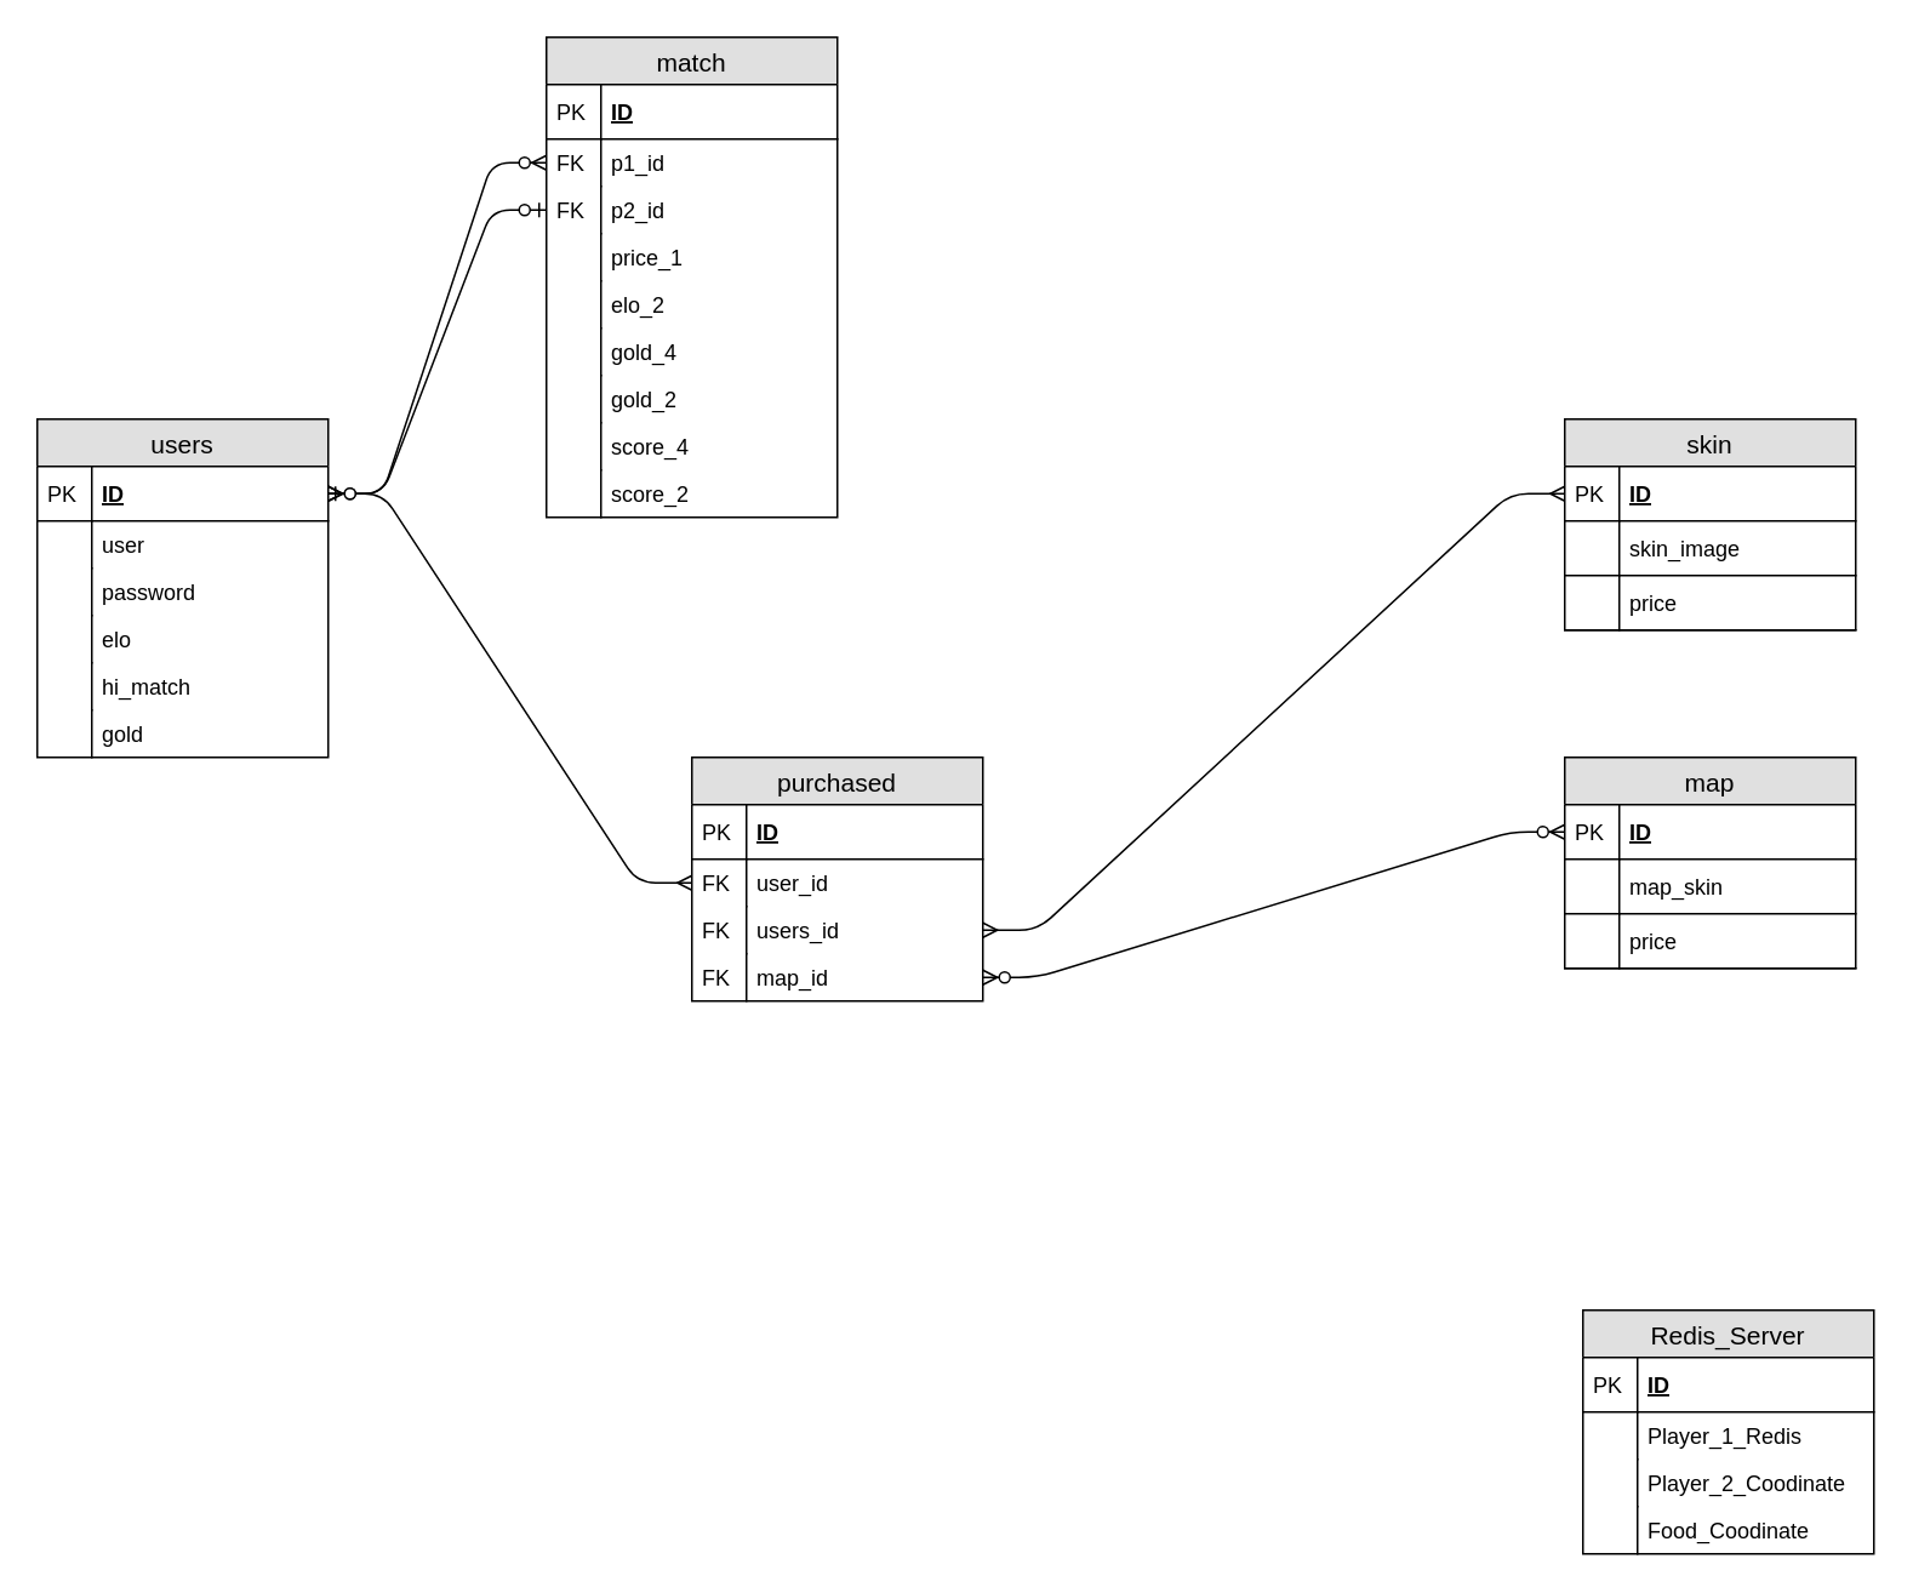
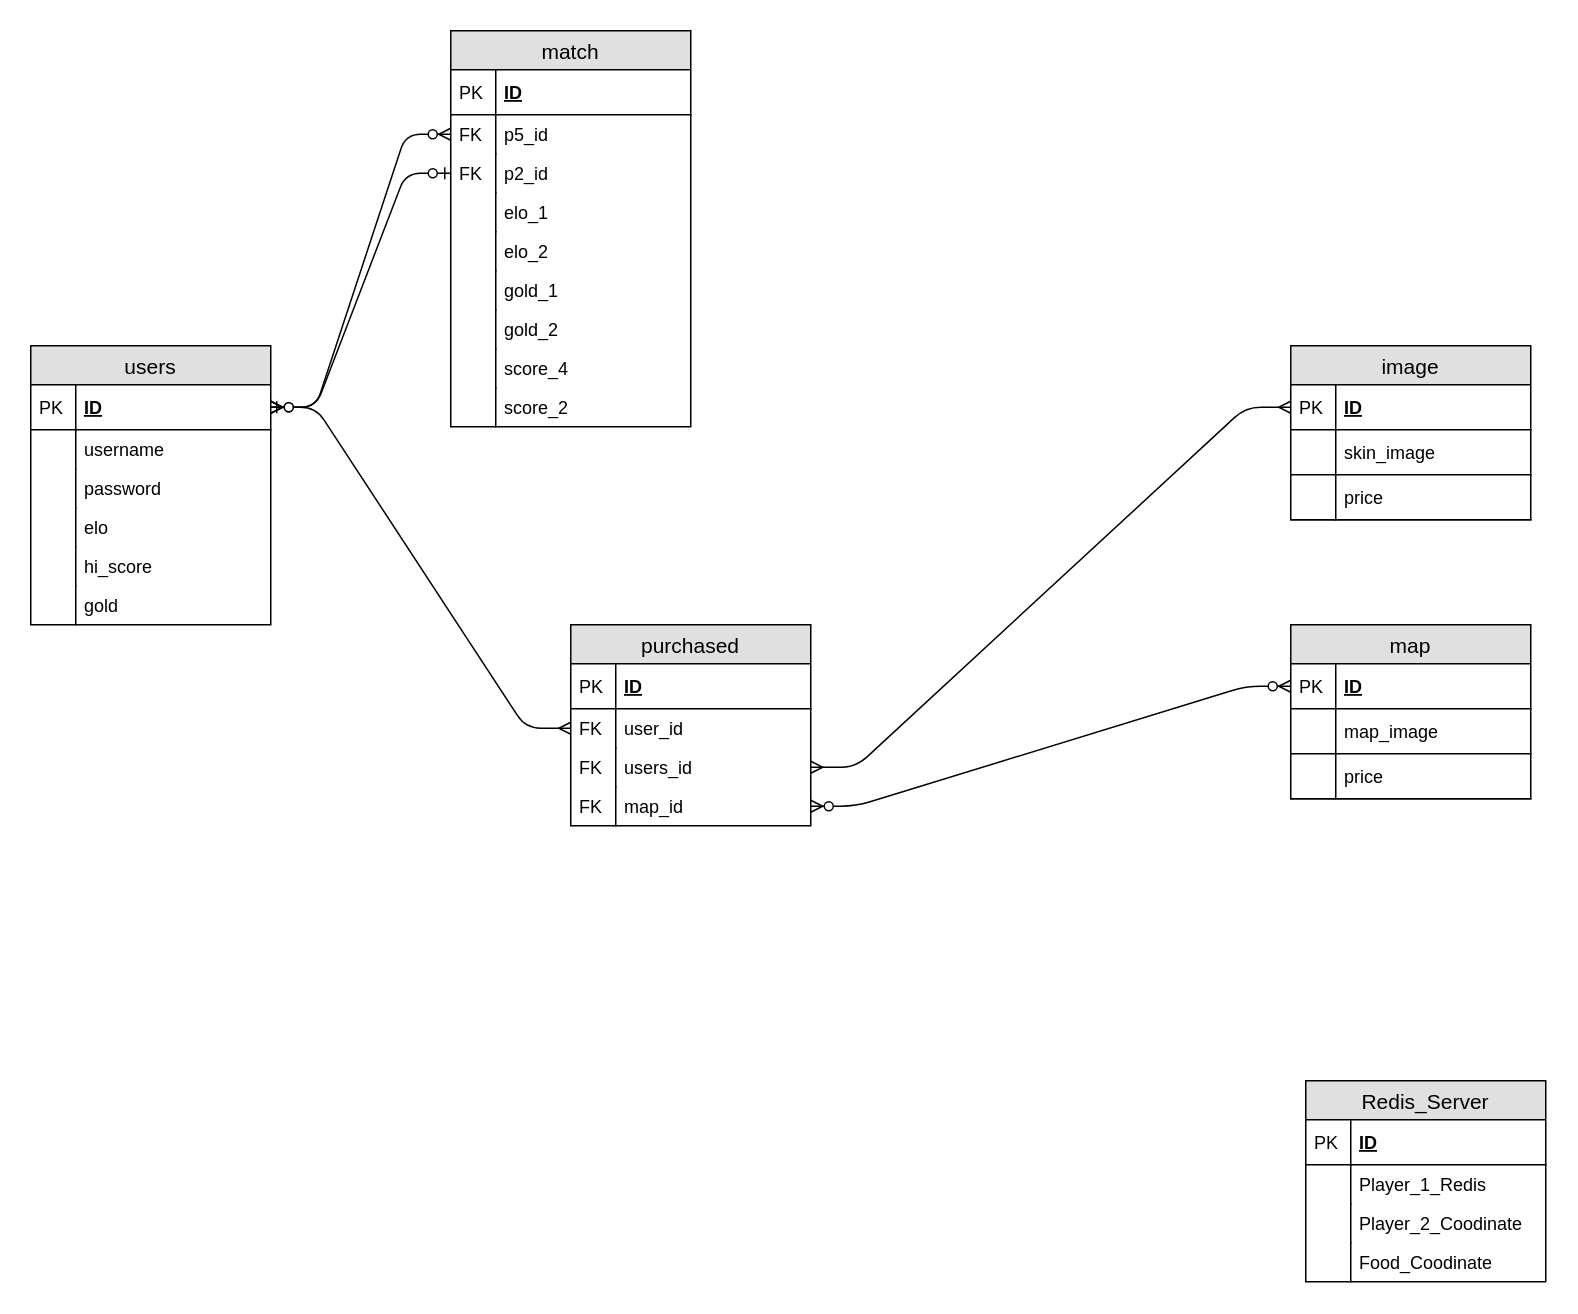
- <mxCell id="5" value="p1_id" style="shape=partialRectangle;top=0;left=0;right=0;bottom=0;align=left;verticalAlign=top;fillColor=none;spacingLeft=34;spacingRight=4;overflow=hidden;rotatable=0;points=[[0,0.5],[1,0.5]];portConstraint=eastwest;dropTarget=0;fontSize=12;" parent="2" vertex="1"><mxGeometry y="56" width="160" height="26" as="geometry" /></mxCell>
+ <mxCell id="5" value="p5_id" style="shape=partialRectangle;top=0;left=0;right=0;bottom=0;align=left;verticalAlign=top;fillColor=none;spacingLeft=34;spacingRight=4;overflow=hidden;rotatable=0;points=[[0,0.5],[1,0.5]];portConstraint=eastwest;dropTarget=0;fontSize=12;" parent="2" vertex="1"><mxGeometry y="56" width="160" height="26" as="geometry" /></mxCell>
- <mxCell id="9" value="price_1&#10;" style="shape=partialRectangle;top=0;left=0;right=0;bottom=0;align=left;verticalAlign=top;fillColor=none;spacingLeft=34;spacingRight=4;overflow=hidden;rotatable=0;points=[[0,0.5],[1,0.5]];portConstraint=eastwest;dropTarget=0;fontSize=12;" vertex="1" parent="2"><mxGeometry y="108" width="160" height="26" as="geometry" /></mxCell>
+ <mxCell id="9" value="elo_1&#10;" style="shape=partialRectangle;top=0;left=0;right=0;bottom=0;align=left;verticalAlign=top;fillColor=none;spacingLeft=34;spacingRight=4;overflow=hidden;rotatable=0;points=[[0,0.5],[1,0.5]];portConstraint=eastwest;dropTarget=0;fontSize=12;" vertex="1" parent="2"><mxGeometry y="108" width="160" height="26" as="geometry" /></mxCell>
- <mxCell id="13" value="gold_4" style="shape=partialRectangle;top=0;left=0;right=0;bottom=0;align=left;verticalAlign=top;fillColor=none;spacingLeft=34;spacingRight=4;overflow=hidden;rotatable=0;points=[[0,0.5],[1,0.5]];portConstraint=eastwest;dropTarget=0;fontSize=12;" vertex="1" parent="2"><mxGeometry y="160" width="160" height="26" as="geometry" /></mxCell>
+ <mxCell id="13" value="gold_1" style="shape=partialRectangle;top=0;left=0;right=0;bottom=0;align=left;verticalAlign=top;fillColor=none;spacingLeft=34;spacingRight=4;overflow=hidden;rotatable=0;points=[[0,0.5],[1,0.5]];portConstraint=eastwest;dropTarget=0;fontSize=12;" vertex="1" parent="2"><mxGeometry y="160" width="160" height="26" as="geometry" /></mxCell>
- <mxCell id="34" value="skin" style="swimlane;fontStyle=0;childLayout=stackLayout;horizontal=1;startSize=26;fillColor=#e0e0e0;horizontalStack=0;resizeParent=1;resizeParentMax=0;resizeLast=0;collapsible=1;marginBottom=0;swimlaneFillColor=#ffffff;align=center;fontSize=14;" parent="1" vertex="1"><mxGeometry x="860" y="230" width="160" height="116" as="geometry" /></mxCell>
+ <mxCell id="34" value="image" style="swimlane;fontStyle=0;childLayout=stackLayout;horizontal=1;startSize=26;fillColor=#e0e0e0;horizontalStack=0;resizeParent=1;resizeParentMax=0;resizeLast=0;collapsible=1;marginBottom=0;swimlaneFillColor=#ffffff;align=center;fontSize=14;" parent="1" vertex="1"><mxGeometry x="860" y="230" width="160" height="116" as="geometry" /></mxCell>
- <mxCell id="24" value="user" style="shape=partialRectangle;top=0;left=0;right=0;bottom=0;align=left;verticalAlign=top;fillColor=none;spacingLeft=34;spacingRight=4;overflow=hidden;rotatable=0;points=[[0,0.5],[1,0.5]];portConstraint=eastwest;dropTarget=0;fontSize=12;" parent="21" vertex="1"><mxGeometry y="56" width="160" height="26" as="geometry" /></mxCell>
+ <mxCell id="24" value="username" style="shape=partialRectangle;top=0;left=0;right=0;bottom=0;align=left;verticalAlign=top;fillColor=none;spacingLeft=34;spacingRight=4;overflow=hidden;rotatable=0;points=[[0,0.5],[1,0.5]];portConstraint=eastwest;dropTarget=0;fontSize=12;" parent="21" vertex="1"><mxGeometry y="56" width="160" height="26" as="geometry" /></mxCell>
- <mxCell id="30" value="hi_match" style="shape=partialRectangle;top=0;left=0;right=0;bottom=0;align=left;verticalAlign=top;fillColor=none;spacingLeft=34;spacingRight=4;overflow=hidden;rotatable=0;points=[[0,0.5],[1,0.5]];portConstraint=eastwest;dropTarget=0;fontSize=12;" parent="21" vertex="1"><mxGeometry y="134" width="160" height="26" as="geometry" /></mxCell>
+ <mxCell id="30" value="hi_score" style="shape=partialRectangle;top=0;left=0;right=0;bottom=0;align=left;verticalAlign=top;fillColor=none;spacingLeft=34;spacingRight=4;overflow=hidden;rotatable=0;points=[[0,0.5],[1,0.5]];portConstraint=eastwest;dropTarget=0;fontSize=12;" parent="21" vertex="1"><mxGeometry y="134" width="160" height="26" as="geometry" /></mxCell>
- <mxCell id="57" value="map_skin" style="shape=partialRectangle;top=0;left=0;right=0;bottom=1;align=left;verticalAlign=middle;fillColor=none;spacingLeft=34;spacingRight=4;overflow=hidden;rotatable=0;points=[[0,0.5],[1,0.5]];portConstraint=eastwest;dropTarget=0;fontStyle=0;fontSize=12;" parent="54" vertex="1"><mxGeometry y="56" width="160" height="30" as="geometry" /></mxCell>
+ <mxCell id="57" value="map_image" style="shape=partialRectangle;top=0;left=0;right=0;bottom=1;align=left;verticalAlign=middle;fillColor=none;spacingLeft=34;spacingRight=4;overflow=hidden;rotatable=0;points=[[0,0.5],[1,0.5]];portConstraint=eastwest;dropTarget=0;fontStyle=0;fontSize=12;" parent="54" vertex="1"><mxGeometry y="56" width="160" height="30" as="geometry" /></mxCell>
